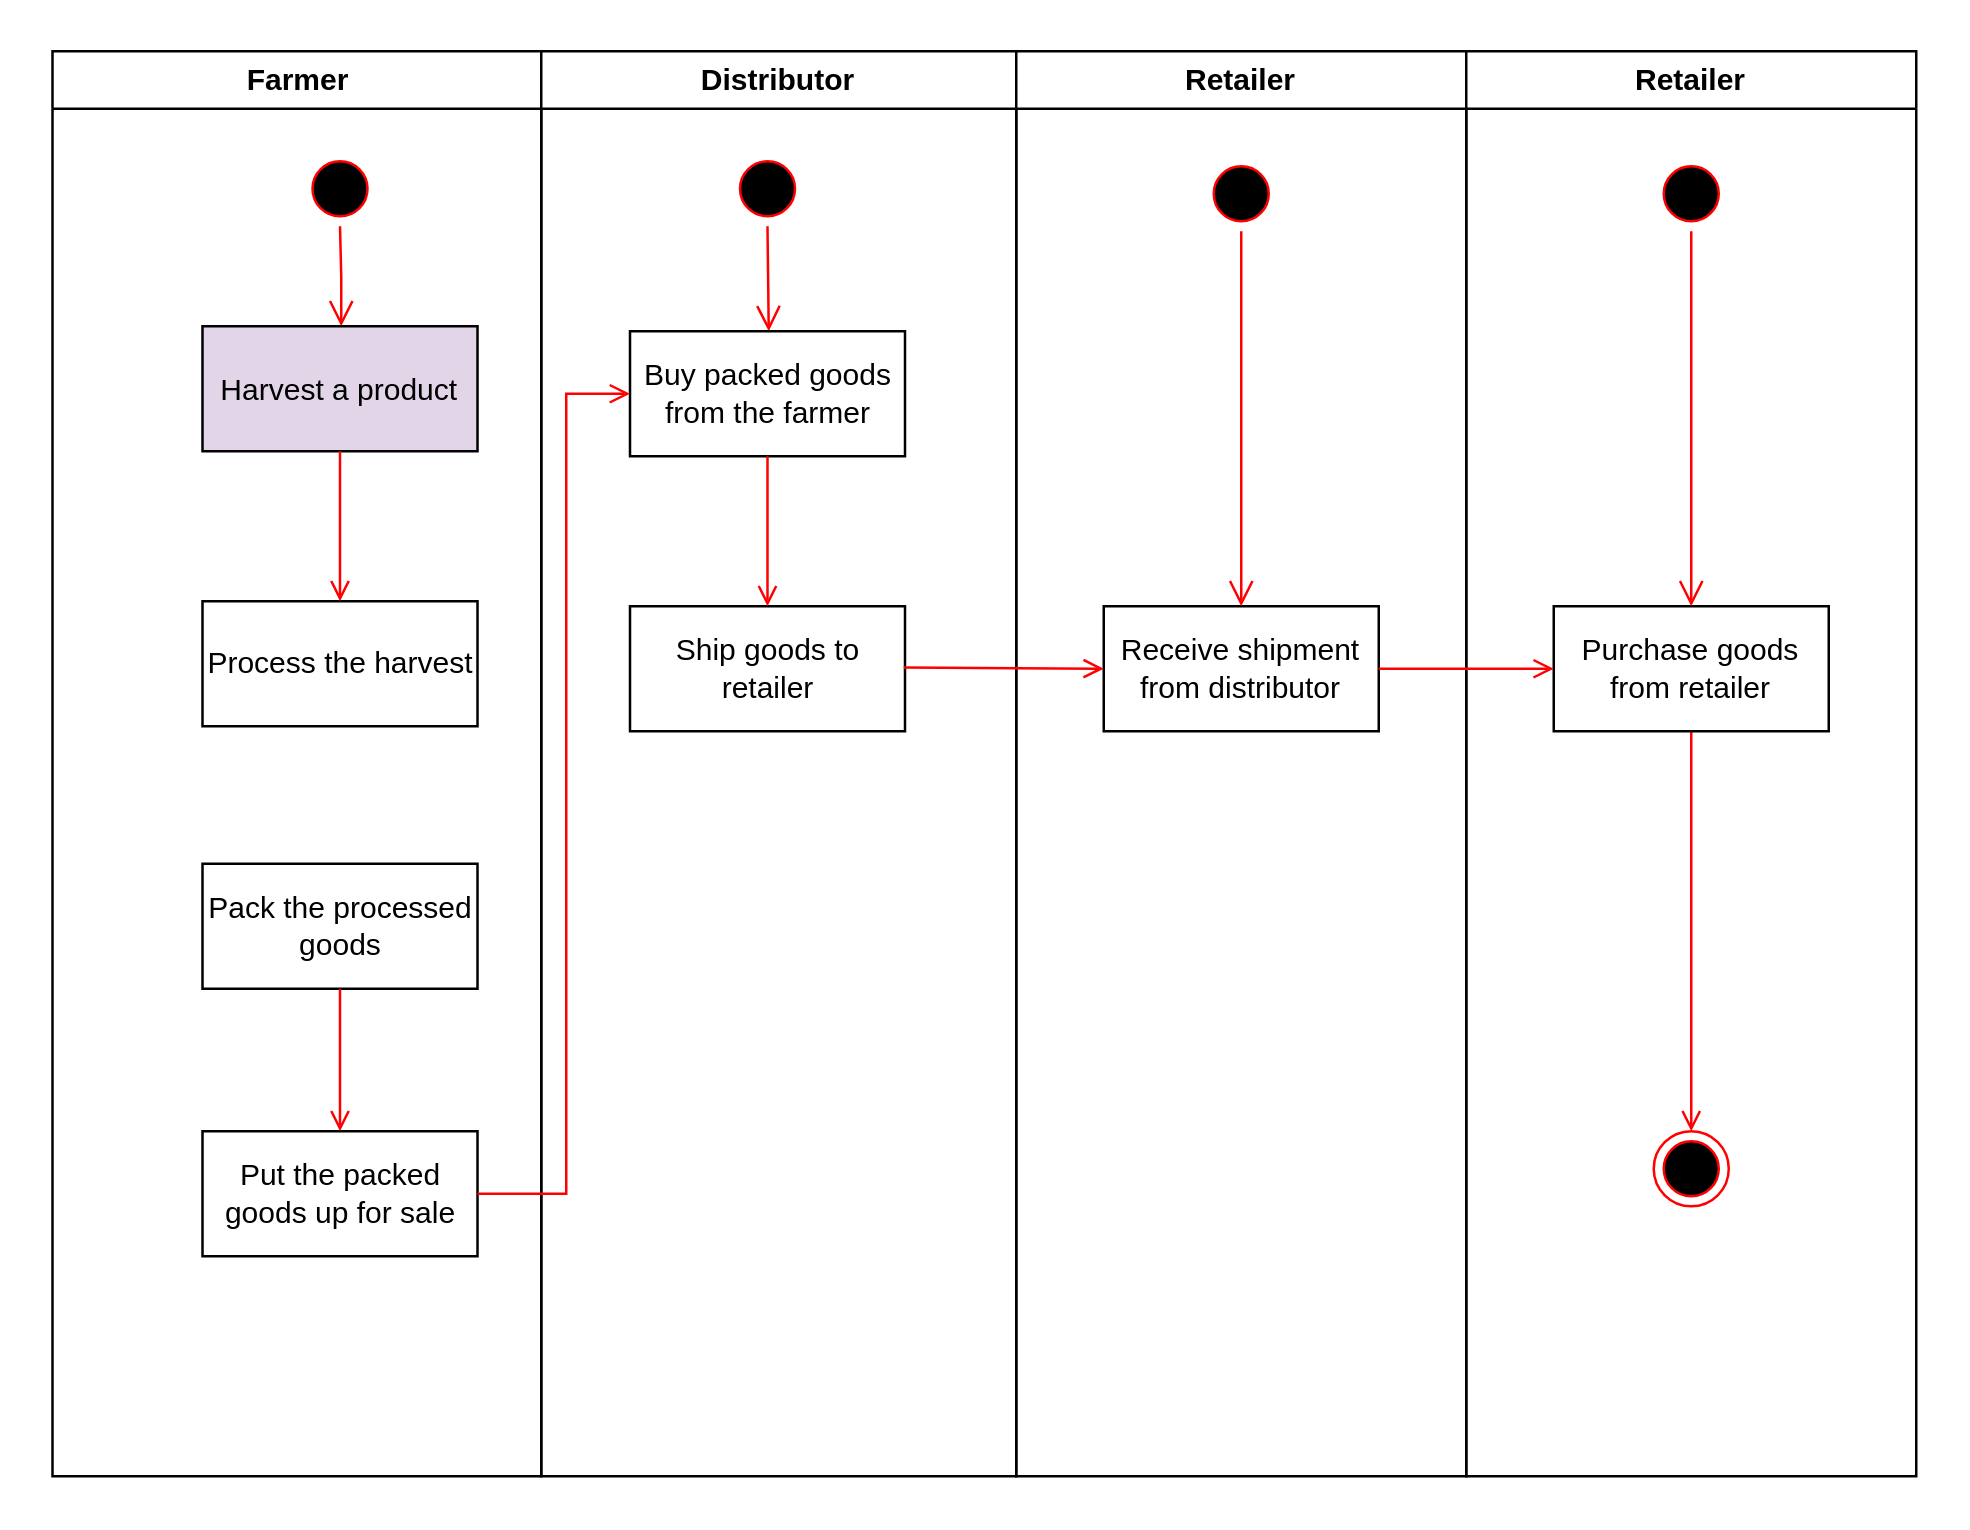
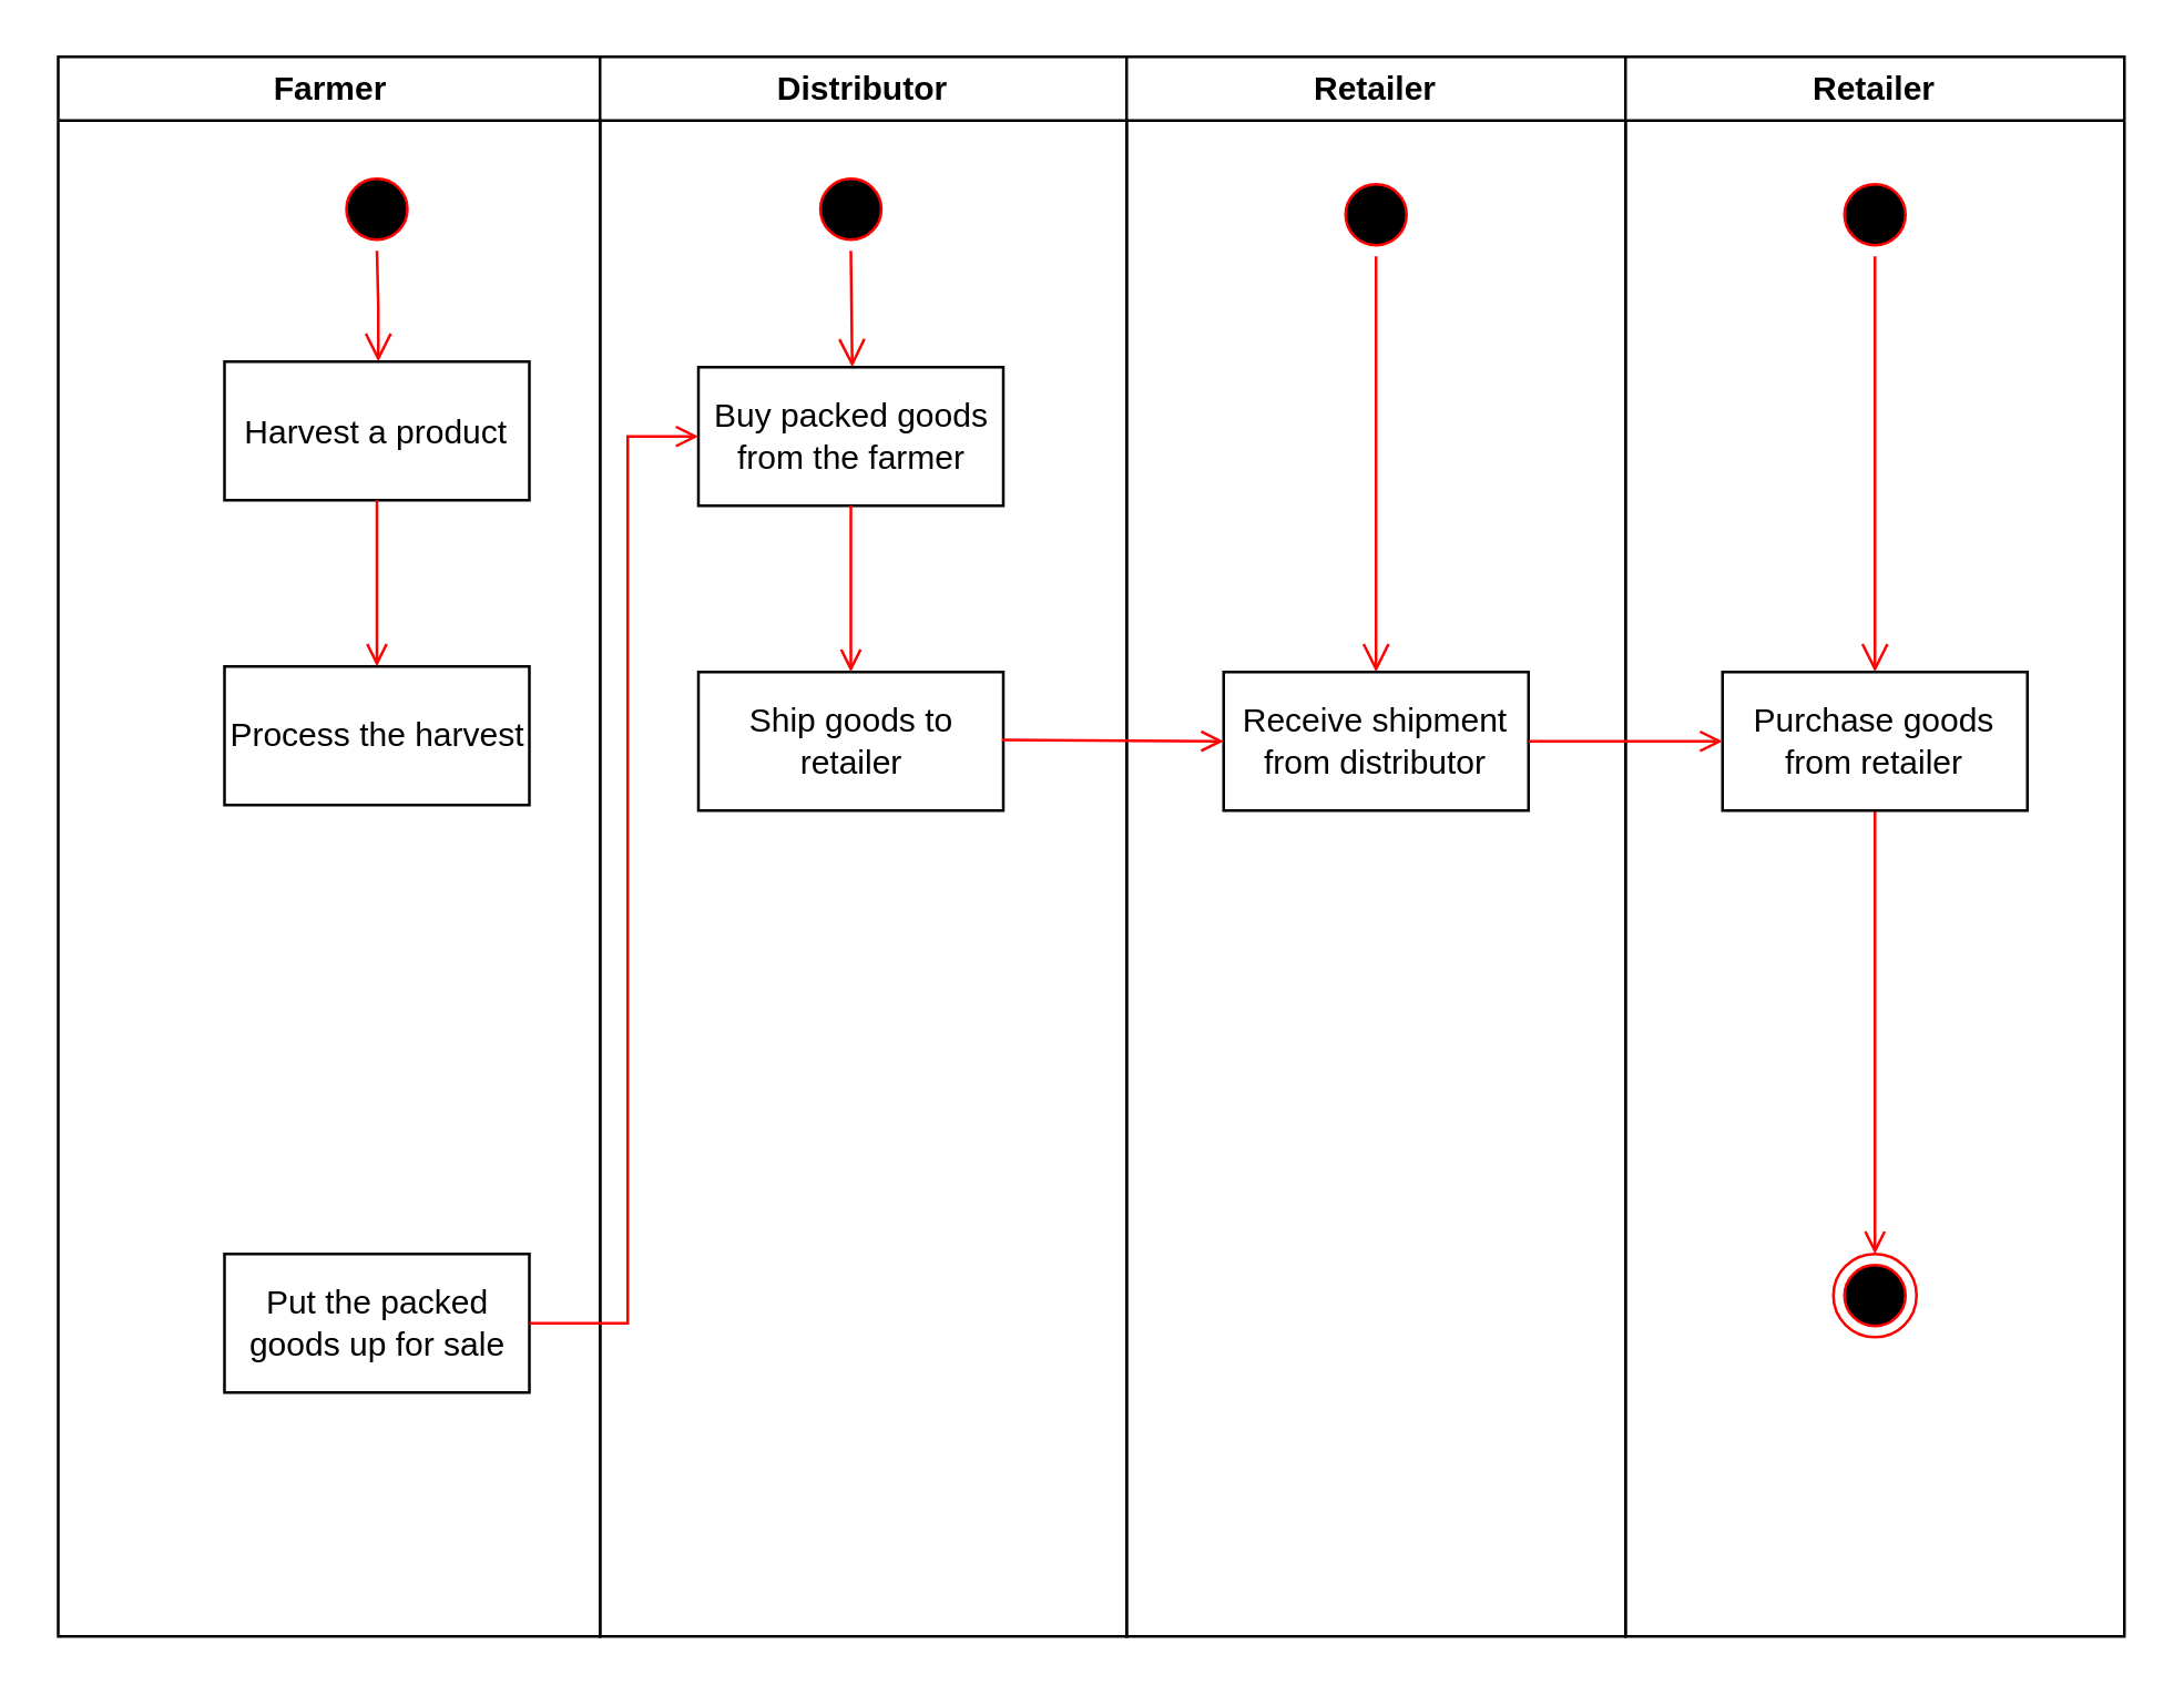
- <mxCell id="5" value="Harvest a product" style="fillColor=#e1d5e7;" parent="2" vertex="1"><mxGeometry x="60" y="110" width="110" height="50" as="geometry" /></mxCell>
+ <mxCell id="5" value="Harvest a product" style="" parent="2" vertex="1"><mxGeometry x="60" y="110" width="110" height="50" as="geometry" /></mxCell>
- <mxCell id="8" value="Pack the processed goods" style="whiteSpace=wrap;" parent="2" vertex="1"><mxGeometry x="60" y="325" width="110" height="50" as="geometry" /></mxCell>
- <mxCell id="10" value="" style="endArrow=open;strokeColor=#FF0000;endFill=1;rounded=0;exitX=0.5;exitY=1;exitDx=0;exitDy=0;entryX=0.5;entryY=0;entryDx=0;entryDy=0;" edge="1" parent="2" source="8" target="9"><mxGeometry relative="1" as="geometry"><mxPoint x="115.5" y="382" as="sourcePoint" /><mxPoint x="130" y="427" as="targetPoint" /></mxGeometry></mxCell>
